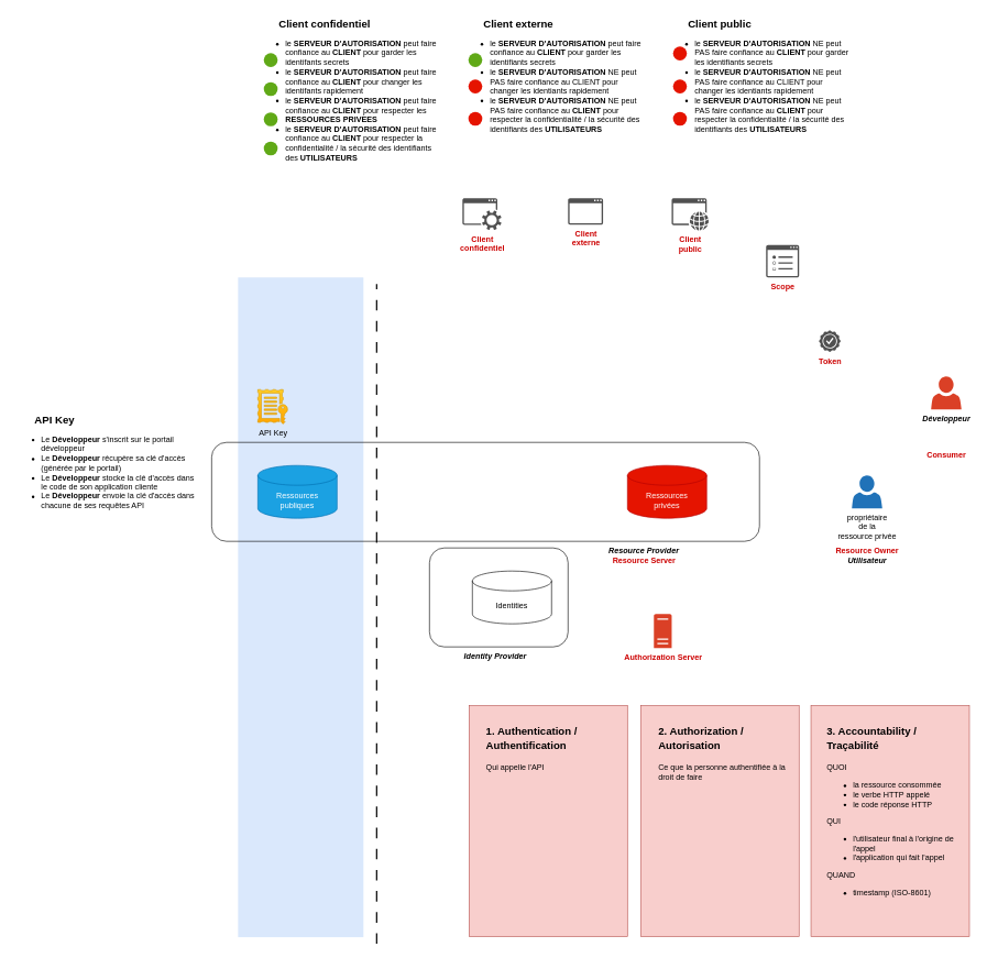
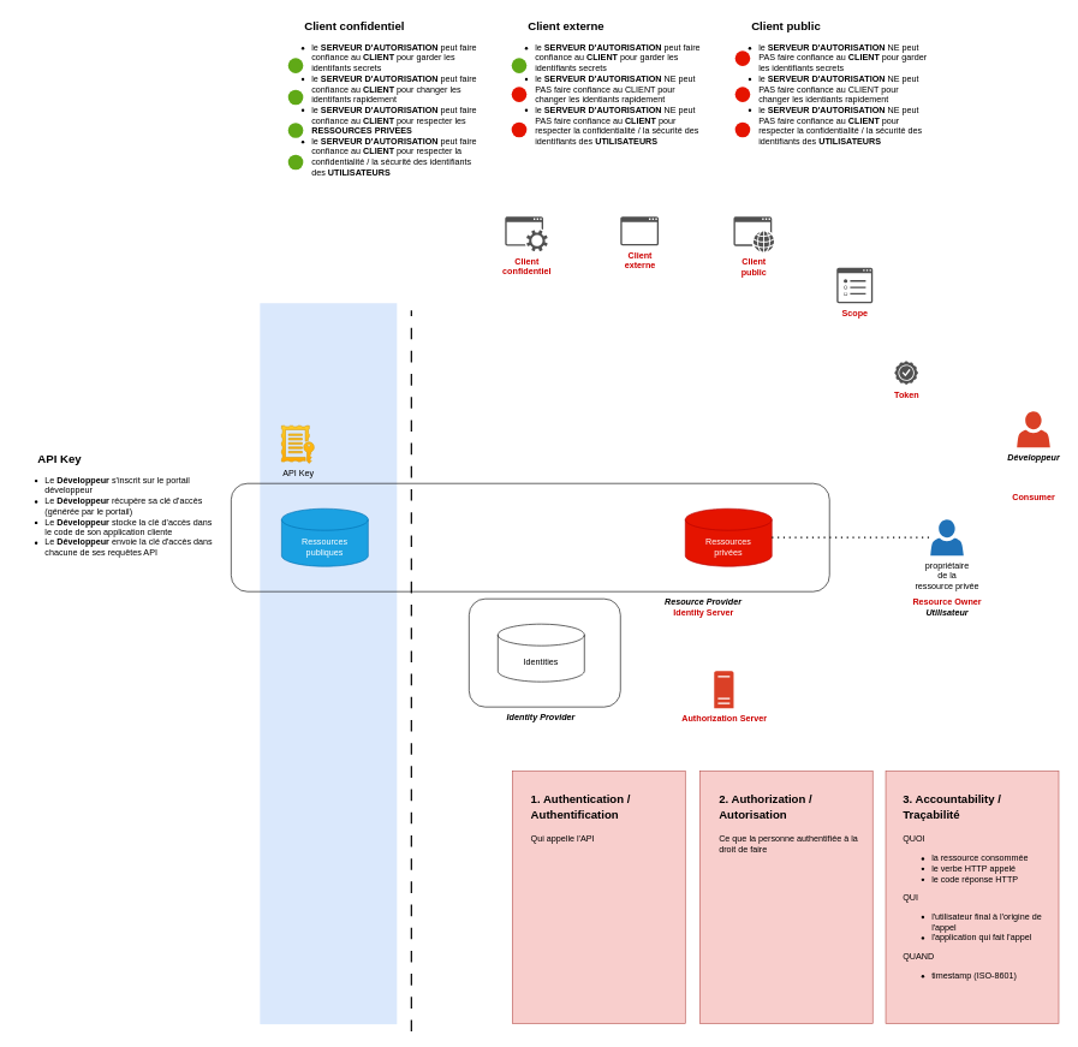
+ <mxCell id="8" value="" style="endArrow=none;dashed=1;html=1;dashPattern=1 3;strokeWidth=2;rounded=0;" edge="1" parent="1" source="6" target="7"><mxGeometry width="50" height="50" relative="1" as="geometry"><mxPoint x="870" y="670" as="sourcePoint" /><mxPoint x="920" y="620" as="targetPoint" /></mxGeometry></mxCell>
- <mxCell id="29" value="&lt;b&gt;&lt;font color=&quot;#cc0000&quot;&gt;Resource Server&lt;br&gt;&lt;/font&gt;&lt;/b&gt;" style="text;html=1;align=center;verticalAlign=middle;resizable=0;points=[];autosize=1;strokeColor=none;fillColor=none;" vertex="1" parent="1"><mxGeometry x="915" y="835" width="120" height="30" as="geometry" /></mxCell>
+ <mxCell id="29" value="&lt;b&gt;&lt;font color=&quot;#cc0000&quot;&gt;Identity Server&lt;br&gt;&lt;/font&gt;&lt;/b&gt;" style="text;html=1;align=center;verticalAlign=middle;resizable=0;points=[];autosize=1;strokeColor=none;fillColor=none;" vertex="1" parent="1"><mxGeometry x="915" y="835" width="120" height="30" as="geometry" /></mxCell>
- <mxCell id="21" value="Identities" style="shape=cylinder3;whiteSpace=wrap;html=1;boundedLbl=1;backgroundOutline=1;size=15;" vertex="1" parent="1"><mxGeometry x="715" y="865" width="120" height="80" as="geometry" /></mxCell>
+ <mxCell id="21" value="Identities" style="shape=cylinder3;whiteSpace=wrap;html=1;boundedLbl=1;backgroundOutline=1;size=15;" vertex="1" parent="1"><mxGeometry x="690" y="865" width="120" height="80" as="geometry" /></mxCell>
